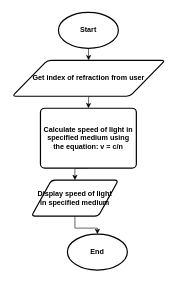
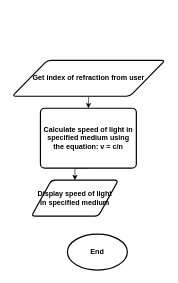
- <mxCell id="3" value="&lt;b&gt;Start&lt;/b&gt;" style="strokeWidth=2;html=1;shape=mxgraph.flowchart.start_1;whiteSpace=wrap;" vertex="1" parent="1"><mxGeometry x="97" y="20" width="100" height="60" as="geometry" /></mxCell>
- <mxCell id="2" style="edgeStyle=orthogonalEdgeStyle;rounded=0;orthogonalLoop=1;jettySize=auto;html=1;exitX=0.5;exitY=1;exitDx=0;exitDy=0;exitPerimeter=0;entryX=0.5;entryY=0;entryDx=0;entryDy=0;" edge="1" parent="1" source="3" target="5"><mxGeometry relative="1" as="geometry" /></mxCell>
- <mxCell id="10" style="edgeStyle=orthogonalEdgeStyle;rounded=0;orthogonalLoop=1;jettySize=auto;html=1;exitX=0.5;exitY=1;exitDx=0;exitDy=0;entryX=0.5;entryY=0;entryDx=0;entryDy=0;entryPerimeter=0;" edge="1" parent="1" source="8" target="9"><mxGeometry relative="1" as="geometry" /></mxCell>
